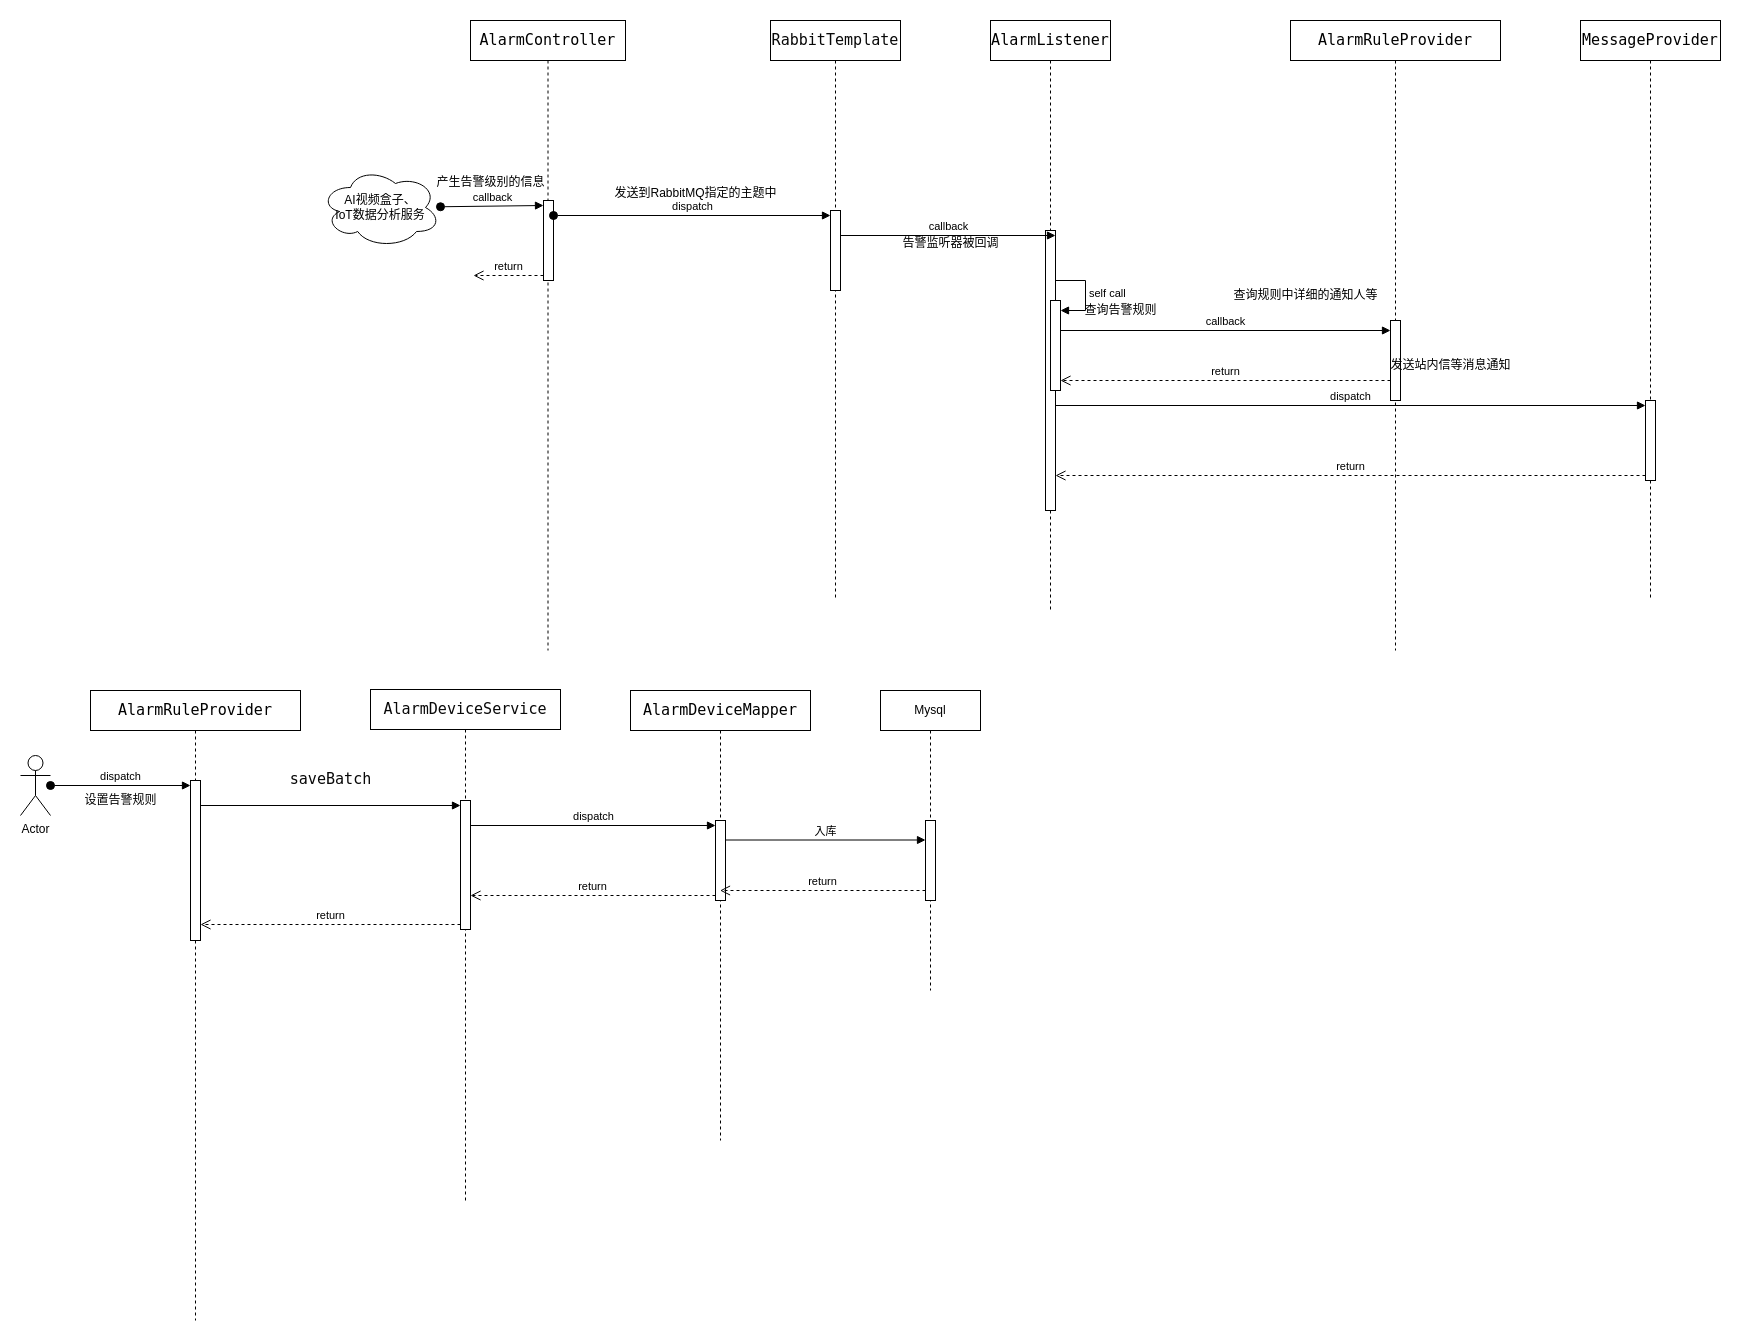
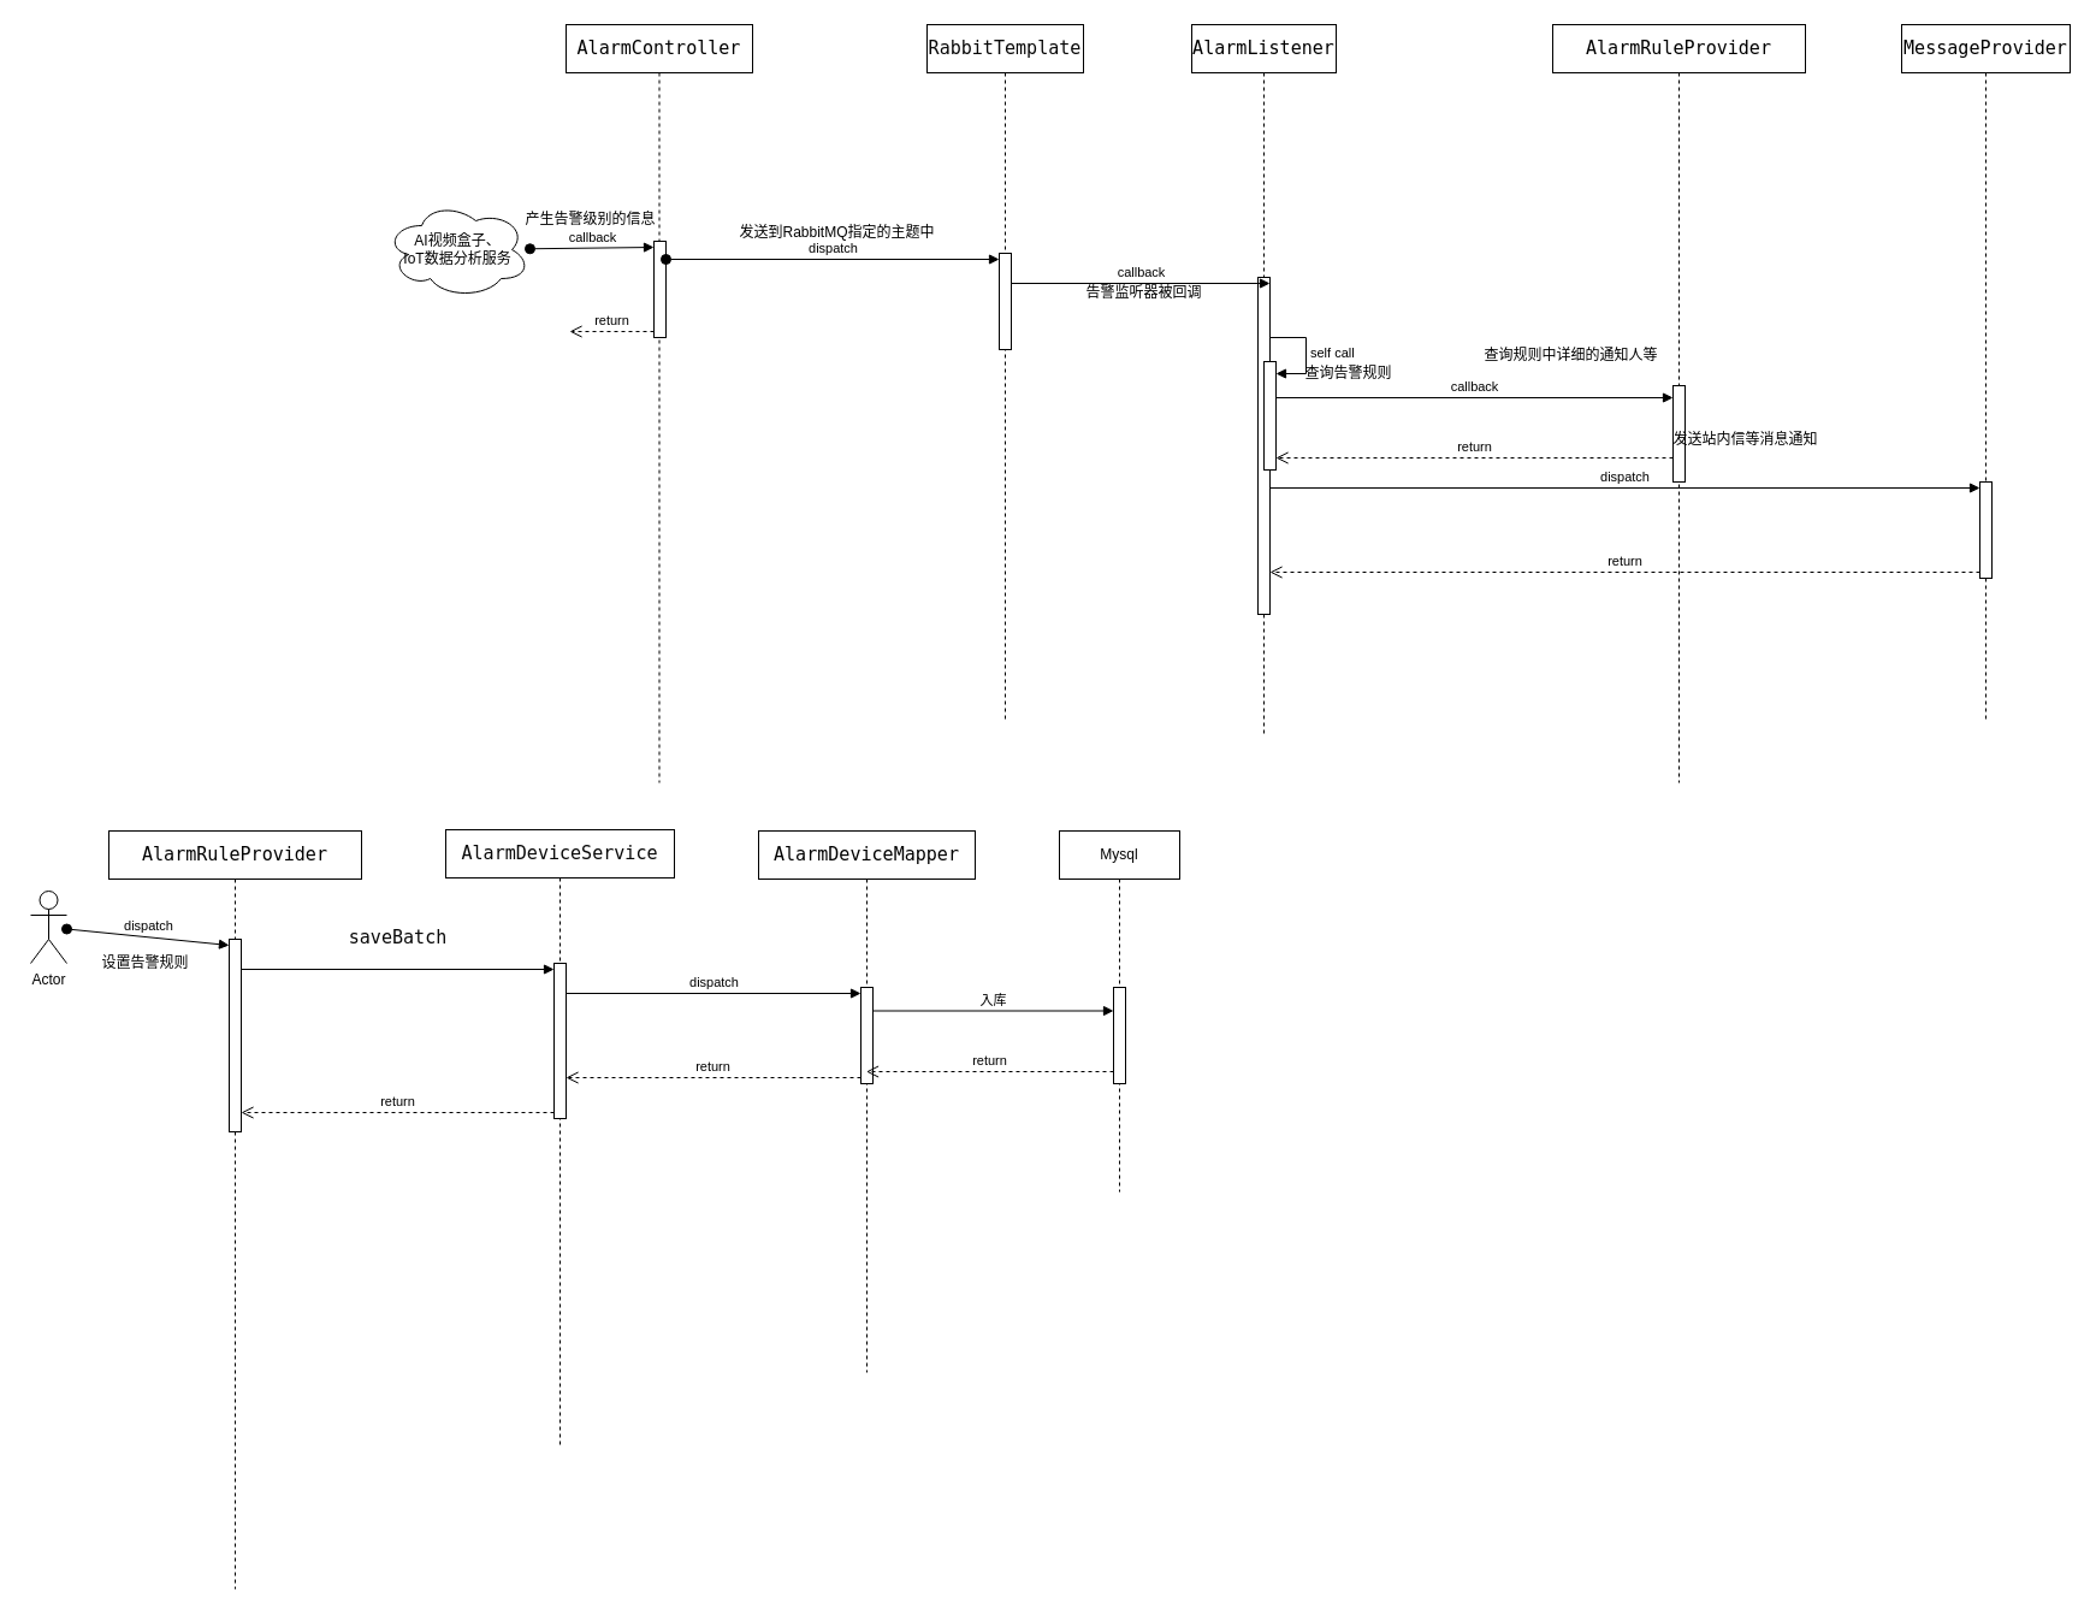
- <mxCell id="32" value="Actor" style="shape=umlActor;verticalLabelPosition=bottom;verticalAlign=top;html=1;" vertex="1" parent="1"><mxGeometry x="20" y="755" width="30" height="60" as="geometry" /></mxCell>
+ <mxCell id="32" value="Actor" style="shape=umlActor;verticalLabelPosition=bottom;verticalAlign=top;html=1;" vertex="1" parent="1"><mxGeometry x="25" y="740" width="30" height="60" as="geometry" /></mxCell>
